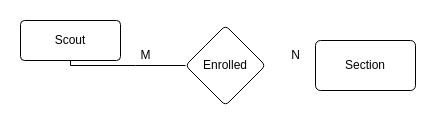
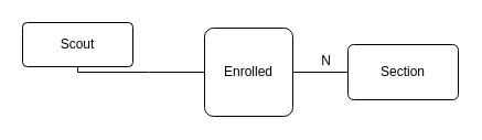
- <mxCell id="6" value="M" style="text;html=1;align=center;verticalAlign=middle;resizable=0;points=[];autosize=1;strokeColor=none;fillColor=none;" vertex="1" parent="1"><mxGeometry x="130" y="45" width="30" height="20" as="geometry" /></mxCell>
- <mxCell id="5" value="Enrolled" style="rhombus;whiteSpace=wrap;html=1;rounded=1;arcSize=10;" vertex="1" parent="1"><mxGeometry x="185" y="25" width="80" height="80" as="geometry" /></mxCell>
+ <mxCell id="5" value="Enrolled" style="whiteSpace=wrap;html=1;arcSize=10;rounded=1;" vertex="1" parent="1"><mxGeometry x="185" y="25" width="80" height="80" as="geometry" /></mxCell>
+ <mxCell id="4" value="" style="edgeStyle=orthogonalEdgeStyle;rounded=0;orthogonalLoop=1;jettySize=auto;html=1;endArrow=none;endFill=0;" edge="1" parent="1" source="5" target="7"><mxGeometry relative="1" as="geometry" /></mxCell>
